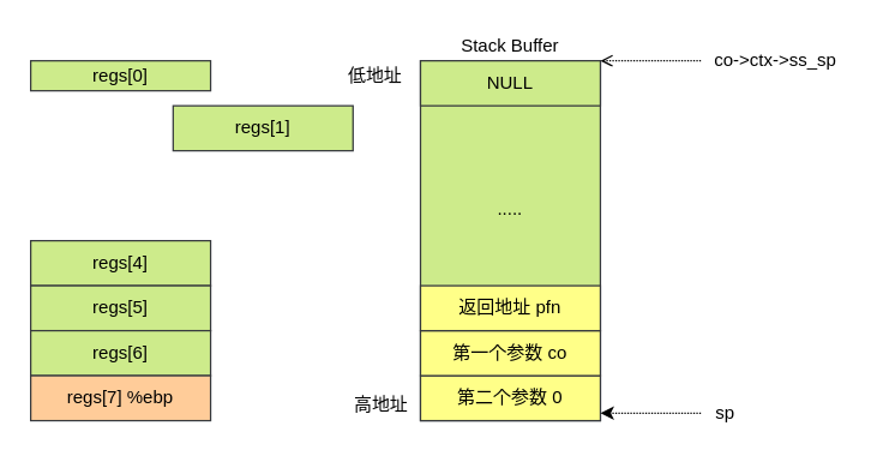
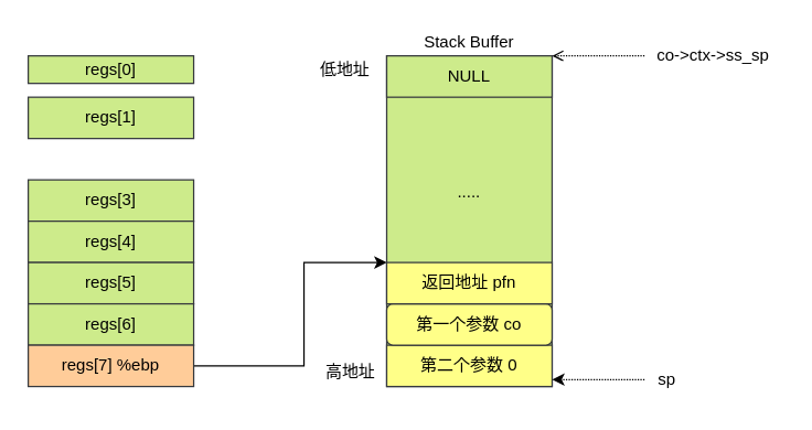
- <mxCell id="4" value="regs[1]" style="rounded=0;whiteSpace=wrap;html=1;fillColor=#cdeb8b;strokeColor=#36393d;" vertex="1" parent="1"><mxGeometry x="115" y="70" width="120" height="30" as="geometry" /></mxCell>
+ <mxCell id="4" value="regs[1]" style="rounded=0;whiteSpace=wrap;html=1;fillColor=#cdeb8b;strokeColor=#36393d;" vertex="1" parent="1"><mxGeometry x="20" y="70" width="120" height="30" as="geometry" /></mxCell>
+ <mxCell id="5" value="regs[3]" style="rounded=0;whiteSpace=wrap;html=1;fillColor=#cdeb8b;strokeColor=#36393d;" vertex="1" parent="1"><mxGeometry x="20" y="130" width="120" height="30" as="geometry" /></mxCell>
- <mxCell id="13" value="第一个参数 co" style="rounded=0;whiteSpace=wrap;html=1;fillColor=#ffff88;strokeColor=#36393d;" vertex="1" parent="1"><mxGeometry x="280" y="220" width="120" height="30" as="geometry" /></mxCell>
+ <mxCell id="13" value="第一个参数 co" style="whiteSpace=wrap;html=1;fillColor=#ffff88;strokeColor=#36393d;rounded=1;" vertex="1" parent="1"><mxGeometry x="280" y="220" width="120" height="30" as="geometry" /></mxCell>
+ <mxCell id="9" style="edgeStyle=orthogonalEdgeStyle;rounded=0;orthogonalLoop=1;jettySize=auto;html=1;exitX=1;exitY=0.5;exitDx=0;exitDy=0;entryX=0;entryY=0;entryDx=0;entryDy=0;" edge="1" parent="1" source="10" target="14"><mxGeometry relative="1" as="geometry"><Array as="points"><mxPoint x="220" y="265" /><mxPoint x="220" y="190" /></Array></mxGeometry></mxCell>
